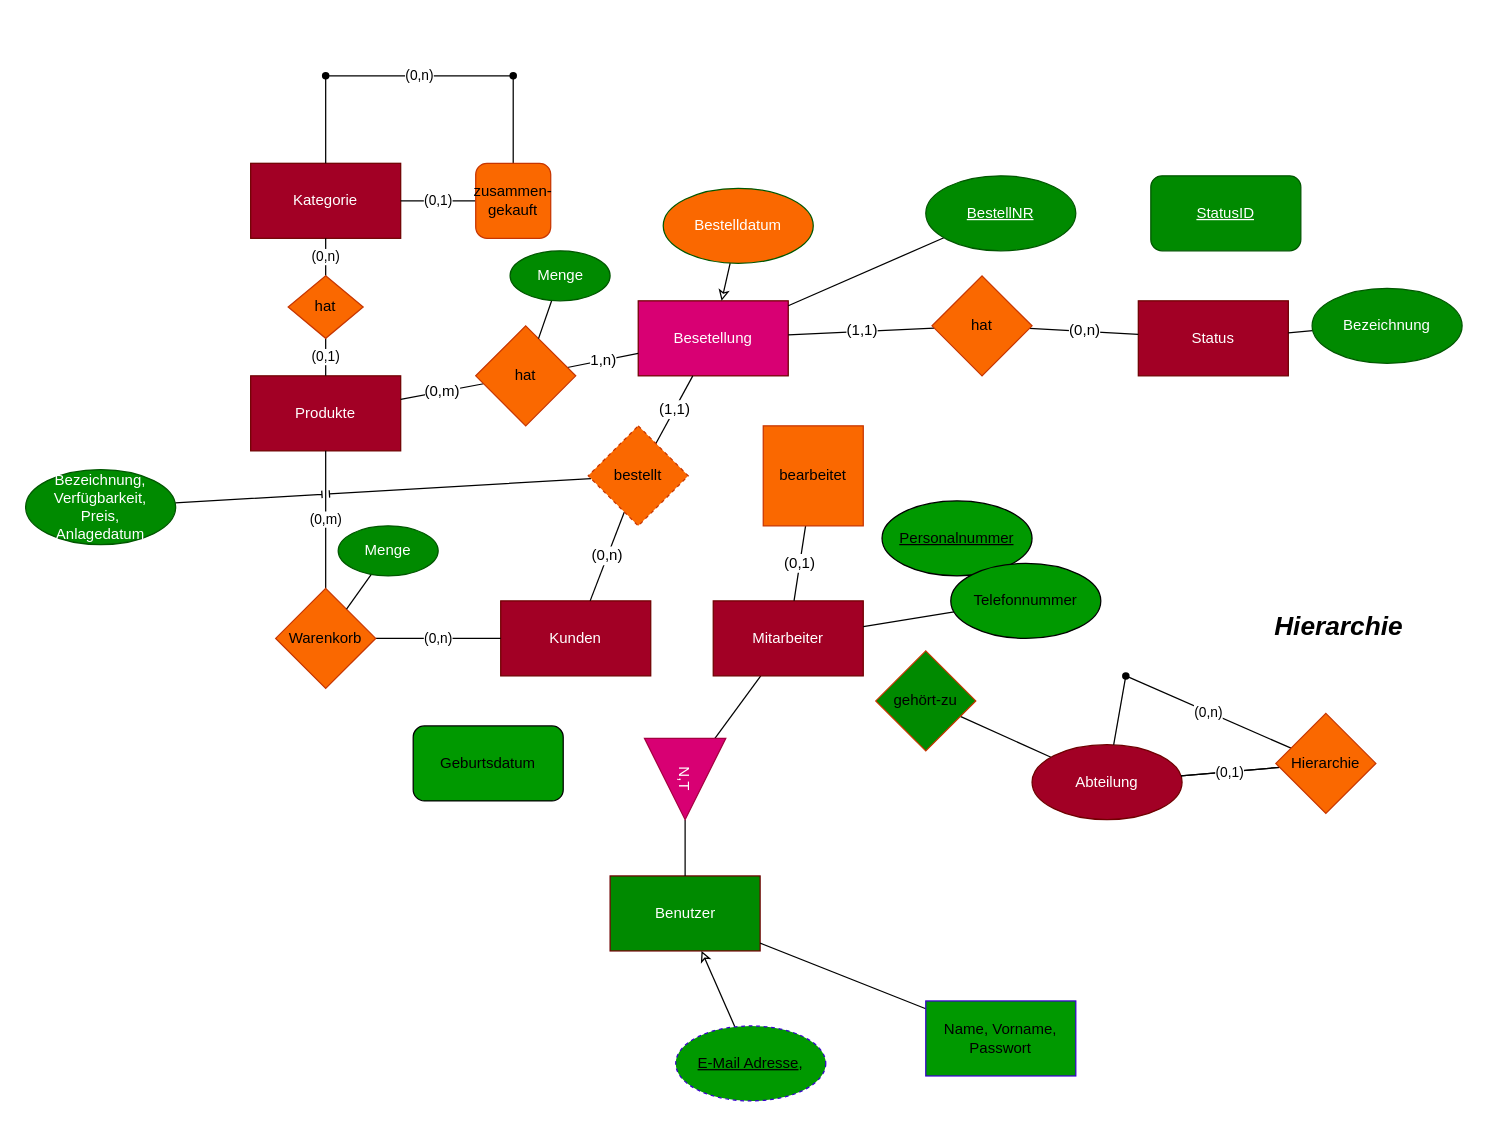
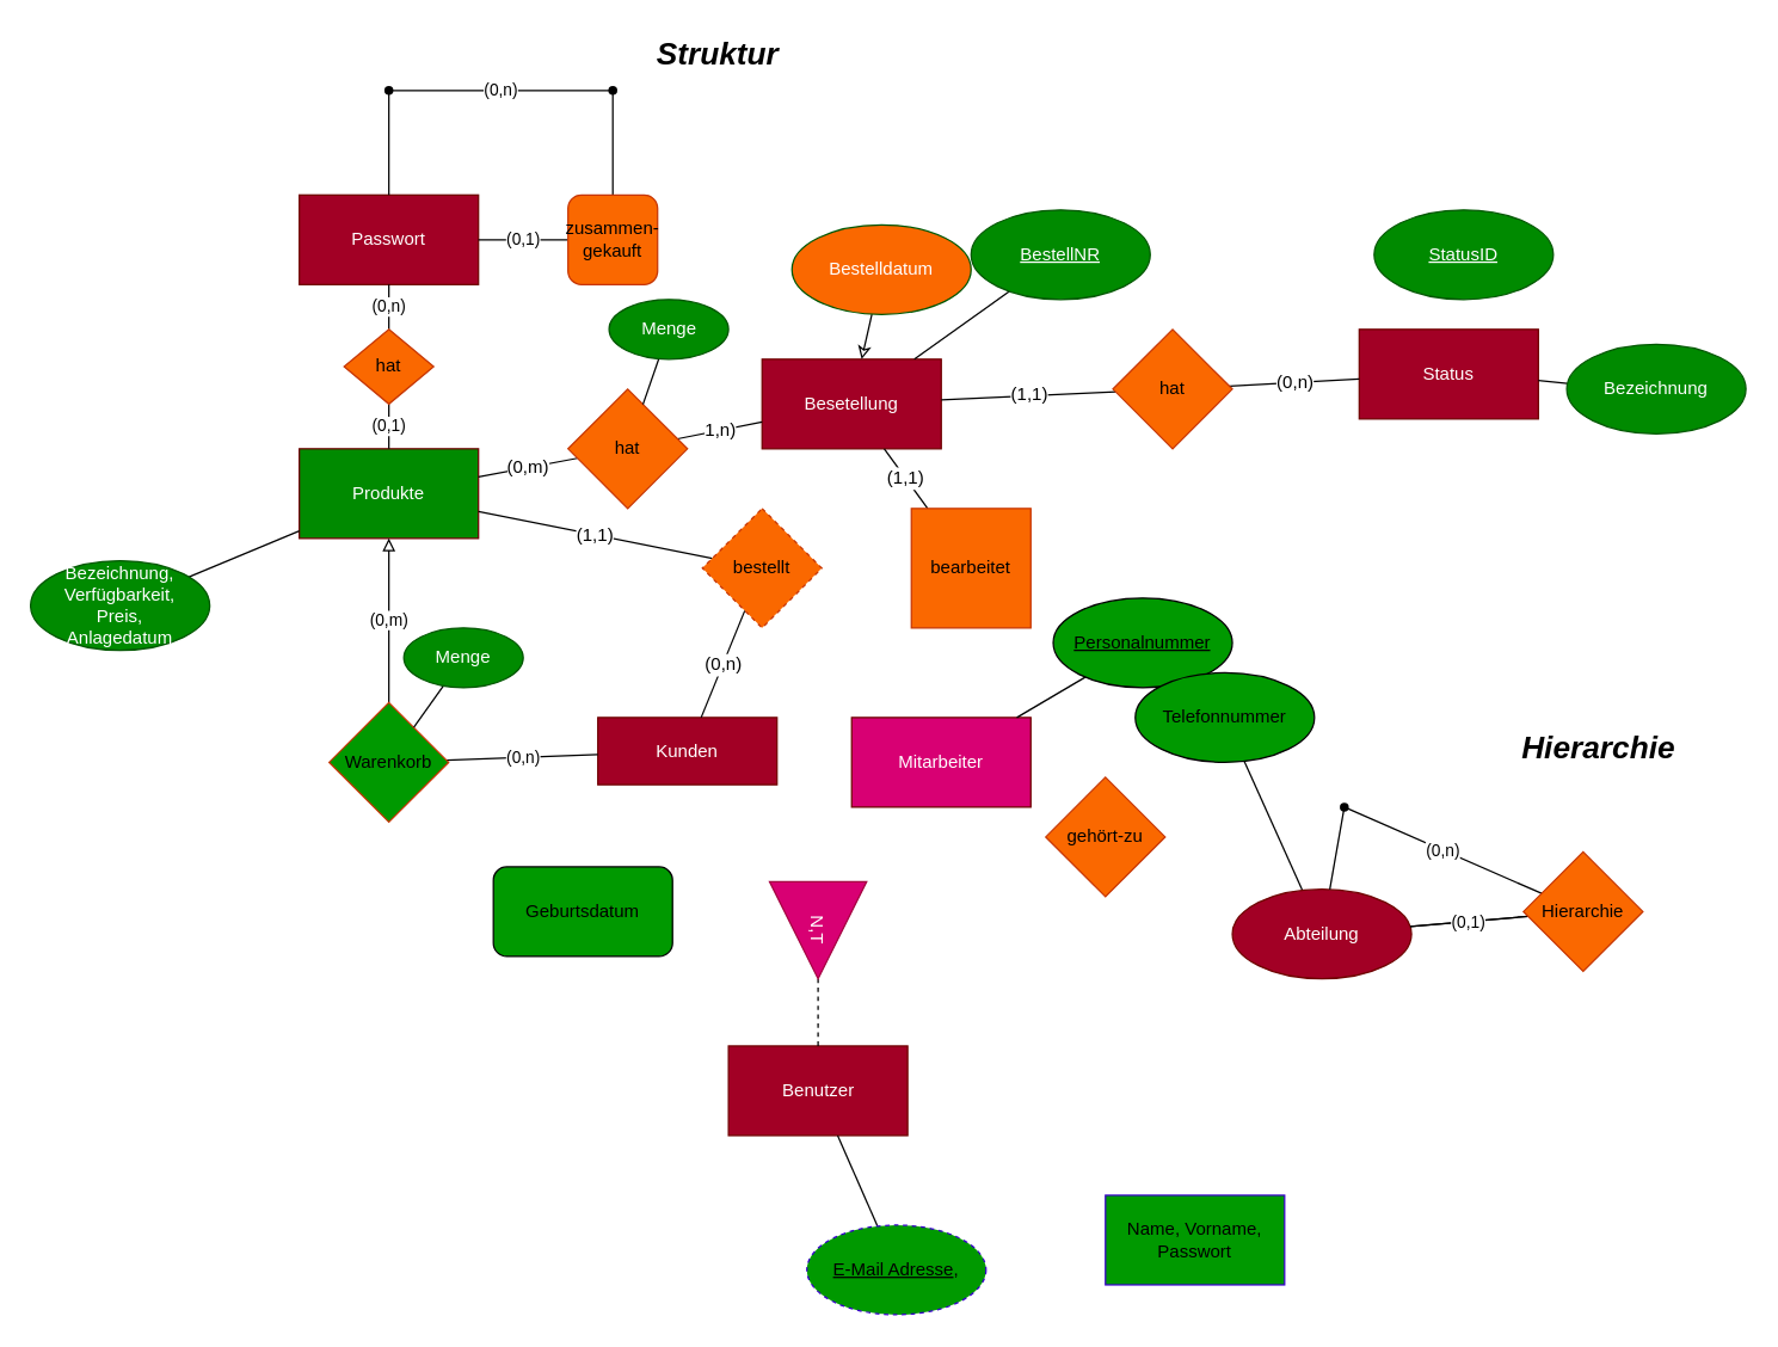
+ <mxCell id="45" value="&lt;b style=&quot;font-size: 21px;&quot;&gt;&lt;i style=&quot;font-size: 21px;&quot;&gt;Struktur&lt;/i&gt;&lt;/b&gt;" style="text;html=1;align=center;verticalAlign=middle;resizable=0;points=[];autosize=1;strokeColor=none;fillColor=none;rounded=0;fontSize=21;" parent="1" vertex="1"><mxGeometry x="430" y="20" width="100" height="30" as="geometry" /></mxCell>
- <mxCell id="34" value="Kategorie" style="whiteSpace=wrap;html=1;rounded=0;strokeColor=#6F0000;fillColor=#a20025;fontColor=#ffffff;" parent="1" vertex="1"><mxGeometry x="200" y="130" width="120" height="60" as="geometry" /></mxCell>
+ <mxCell id="34" value="Passwort" style="whiteSpace=wrap;html=1;rounded=0;strokeColor=#6F0000;fillColor=#a20025;fontColor=#ffffff;" parent="1" vertex="1"><mxGeometry x="200" y="130" width="120" height="60" as="geometry" /></mxCell>
- <mxCell id="55" value="&lt;u&gt;BestellNR&lt;/u&gt;" style="ellipse;whiteSpace=wrap;html=1;rounded=0;fontSize=12;strokeColor=#005700;fillColor=#008a00;fontColor=#ffffff;" parent="1" vertex="1"><mxGeometry x="740" y="140" width="120" height="60" as="geometry" /></mxCell>
+ <mxCell id="55" value="&lt;u&gt;BestellNR&lt;/u&gt;" style="ellipse;whiteSpace=wrap;html=1;rounded=0;fontSize=12;strokeColor=#005700;fillColor=#008a00;fontColor=#ffffff;" parent="1" vertex="1"><mxGeometry x="650" y="140" width="120" height="60" as="geometry" /></mxCell>
- <mxCell id="67" value="&lt;u&gt;StatusID&lt;/u&gt;" style="whiteSpace=wrap;html=1;fontSize=12;strokeColor=#005700;fillColor=#008a00;fontColor=#ffffff;rounded=1;" parent="1" vertex="1"><mxGeometry x="920" y="140" width="120" height="60" as="geometry" /></mxCell>
+ <mxCell id="67" value="&lt;u&gt;StatusID&lt;/u&gt;" style="ellipse;whiteSpace=wrap;html=1;rounded=0;fontSize=12;strokeColor=#005700;fillColor=#008a00;fontColor=#ffffff;" parent="1" vertex="1"><mxGeometry x="920" y="140" width="120" height="60" as="geometry" /></mxCell>
- <mxCell id="47" value="Besetellung" style="whiteSpace=wrap;html=1;rounded=0;fontSize=12;strokeColor=#6F0000;fillColor=#d80073;fontColor=#ffffff;" parent="1" vertex="1"><mxGeometry x="510" y="240" width="120" height="60" as="geometry" /></mxCell>
+ <mxCell id="47" value="Besetellung" style="whiteSpace=wrap;html=1;rounded=0;fontSize=12;strokeColor=#6F0000;fillColor=#a20025;fontColor=#ffffff;" parent="1" vertex="1"><mxGeometry x="510" y="240" width="120" height="60" as="geometry" /></mxCell>
- <mxCell id="63" value="Status" style="whiteSpace=wrap;html=1;rounded=0;fontSize=12;strokeColor=#6F0000;fillColor=#a20025;fontColor=#ffffff;" parent="1" vertex="1"><mxGeometry x="910" y="240" width="120" height="60" as="geometry" /></mxCell>
+ <mxCell id="63" value="Status" style="whiteSpace=wrap;html=1;rounded=0;fontSize=12;strokeColor=#6F0000;fillColor=#a20025;fontColor=#ffffff;" parent="1" vertex="1"><mxGeometry x="910" y="220" width="120" height="60" as="geometry" /></mxCell>
- <mxCell id="49" value="(1,1)" style="edgeStyle=none;rounded=0;jumpStyle=line;html=1;fontSize=12;endArrow=none;endFill=0;" parent="1" source="50" target="47" edge="1"><mxGeometry relative="1" as="geometry" /></mxCell>
+ <mxCell id="49" value="(1,1)" style="edgeStyle=none;rounded=0;jumpStyle=line;html=1;fontSize=12;endArrow=none;endFill=0;" parent="1" source="50" target="26" edge="1"><mxGeometry relative="1" as="geometry" /></mxCell>
- <mxCell id="26" value="Produkte" style="whiteSpace=wrap;html=1;rounded=0;strokeColor=#6F0000;fillColor=#a20025;fontColor=#ffffff;" parent="1" vertex="1"><mxGeometry x="200" y="300" width="120" height="60" as="geometry" /></mxCell>
+ <mxCell id="26" value="Produkte" style="whiteSpace=wrap;html=1;rounded=0;strokeColor=#6F0000;fillColor=#008a00;fontColor=#ffffff;" parent="1" vertex="1"><mxGeometry x="200" y="300" width="120" height="60" as="geometry" /></mxCell>
+ <mxCell id="60" value="(1,1)" style="edgeStyle=none;rounded=0;jumpStyle=line;html=1;fontSize=12;endArrow=none;endFill=0;" parent="1" source="62" target="47" edge="1"><mxGeometry relative="1" as="geometry" /></mxCell>
- <mxCell id="27" value="(0,m)" style="edgeStyle=none;rounded=0;jumpStyle=line;html=1;endArrow=none;endFill=0;" parent="1" source="29" target="26" edge="1"><mxGeometry relative="1" as="geometry" /></mxCell>
+ <mxCell id="27" value="(0,m)" style="edgeStyle=none;rounded=0;jumpStyle=line;html=1;endArrow=block;endFill=0;" parent="1" source="29" target="26" edge="1"><mxGeometry relative="1" as="geometry" /></mxCell>
- <mxCell id="32" value="" style="edgeStyle=none;rounded=0;jumpStyle=line;html=1;endArrow=none;endFill=0;" parent="1" source="33" target="50" edge="1"><mxGeometry relative="1" as="geometry" /></mxCell>
+ <mxCell id="32" value="" style="edgeStyle=none;rounded=0;jumpStyle=line;html=1;endArrow=none;endFill=0;" parent="1" source="33" target="26" edge="1"><mxGeometry relative="1" as="geometry" /></mxCell>
- <mxCell id="61" value="(0,1)" style="edgeStyle=none;rounded=0;jumpStyle=line;html=1;fontSize=12;endArrow=none;endFill=0;" parent="1" source="62" target="10" edge="1"><mxGeometry relative="1" as="geometry" /></mxCell>
+ <mxCell id="13" value="" style="edgeStyle=none;curved=1;html=1;endArrow=none;endFill=0;" parent="1" source="14" target="10" edge="1"><mxGeometry relative="1" as="geometry" /></mxCell>
- <mxCell id="15" value="" style="edgeStyle=none;curved=1;html=1;endArrow=none;endFill=0;" parent="1" source="16" target="10" edge="1"><mxGeometry relative="1" as="geometry" /></mxCell>
+ <mxCell id="15" value="" style="edgeStyle=none;curved=1;html=1;endArrow=none;endFill=0;" parent="1" source="16" target="18" edge="1"><mxGeometry relative="1" as="geometry" /></mxCell>
- <mxCell id="29" value="Warenkorb" style="rhombus;whiteSpace=wrap;html=1;rounded=0;strokeColor=#C73500;fillColor=#fa6800;fontColor=#000000;" parent="1" vertex="1"><mxGeometry x="220" y="470" width="80" height="80" as="geometry" /></mxCell>
+ <mxCell id="29" value="Warenkorb" style="rhombus;whiteSpace=wrap;html=1;rounded=0;strokeColor=#C73500;fillColor=#009900;fontColor=#000000;" parent="1" vertex="1"><mxGeometry x="220" y="470" width="80" height="80" as="geometry" /></mxCell>
- <mxCell id="11" value="Kunden" style="whiteSpace=wrap;html=1;fillColor=#a20025;fontColor=#ffffff;strokeColor=#6F0000;" parent="1" vertex="1"><mxGeometry x="400" y="480" width="120" height="60" as="geometry" /></mxCell>
+ <mxCell id="11" value="Kunden" style="whiteSpace=wrap;html=1;fillColor=#a20025;fontColor=#ffffff;strokeColor=#6F0000;" parent="1" vertex="1"><mxGeometry x="400" y="480" width="120" height="45" as="geometry" /></mxCell>
- <mxCell id="10" value="Mitarbeiter" style="whiteSpace=wrap;html=1;fillColor=#a20025;fontColor=#ffffff;strokeColor=#6F0000;" parent="1" vertex="1"><mxGeometry x="570" y="480" width="120" height="60" as="geometry" /></mxCell>
+ <mxCell id="10" value="Mitarbeiter" style="whiteSpace=wrap;html=1;fillColor=#d80073;fontColor=#ffffff;strokeColor=#6F0000;" parent="1" vertex="1"><mxGeometry x="570" y="480" width="120" height="60" as="geometry" /></mxCell>
- <mxCell id="19" value="gehört-zu" style="rhombus;whiteSpace=wrap;html=1;strokeColor=#C73500;fillColor=#008a00;fontColor=#000000;" parent="1" vertex="1"><mxGeometry x="700" y="520" width="80" height="80" as="geometry" /></mxCell>
+ <mxCell id="19" value="gehört-zu" style="rhombus;whiteSpace=wrap;html=1;strokeColor=#C73500;fillColor=#fa6800;fontColor=#000000;" parent="1" vertex="1"><mxGeometry x="700" y="520" width="80" height="80" as="geometry" /></mxCell>
- <mxCell id="7" value="" style="edgeStyle=none;html=1;endArrow=none;endFill=0;curved=1;" parent="1" source="9" target="10" edge="1"><mxGeometry relative="1" as="geometry" /></mxCell>
- <mxCell id="17" value="" style="edgeStyle=none;curved=1;html=1;endArrow=none;endFill=0;" parent="1" source="18" target="19" edge="1"><mxGeometry relative="1" as="geometry" /></mxCell>
- <mxCell id="8" value="" style="edgeStyle=none;html=1;endArrow=none;endFill=0;curved=1;" parent="1" source="9" target="2" edge="1"><mxGeometry relative="1" as="geometry" /></mxCell>
+ <mxCell id="8" value="" style="edgeStyle=none;html=1;endArrow=none;endFill=0;curved=1;dashed=1;" parent="1" source="9" target="2" edge="1"><mxGeometry relative="1" as="geometry" /></mxCell>
- <mxCell id="2" value="Benutzer&lt;br&gt;" style="whiteSpace=wrap;html=1;fillColor=#008a00;fontColor=#ffffff;strokeColor=#6F0000;" parent="1" vertex="1"><mxGeometry x="487.5" y="700" width="120" height="60" as="geometry" /></mxCell>
+ <mxCell id="2" value="Benutzer&lt;br&gt;" style="whiteSpace=wrap;html=1;fillColor=#a20025;fontColor=#ffffff;strokeColor=#6F0000;" parent="1" vertex="1"><mxGeometry x="487.5" y="700" width="120" height="60" as="geometry" /></mxCell>
- <mxCell id="3" value="" style="edgeStyle=none;html=1;endArrow=classic;endFill=0;curved=1;" parent="1" source="4" target="2" edge="1"><mxGeometry relative="1" as="geometry" /></mxCell>
+ <mxCell id="3" value="" style="edgeStyle=none;html=1;endArrow=none;endFill=0;curved=1;" parent="1" source="4" target="2" edge="1"><mxGeometry relative="1" as="geometry" /></mxCell>
- <mxCell id="5" value="" style="edgeStyle=none;html=1;endArrow=none;endFill=0;curved=1;" parent="1" source="6" target="2" edge="1"><mxGeometry relative="1" as="geometry" /></mxCell>
